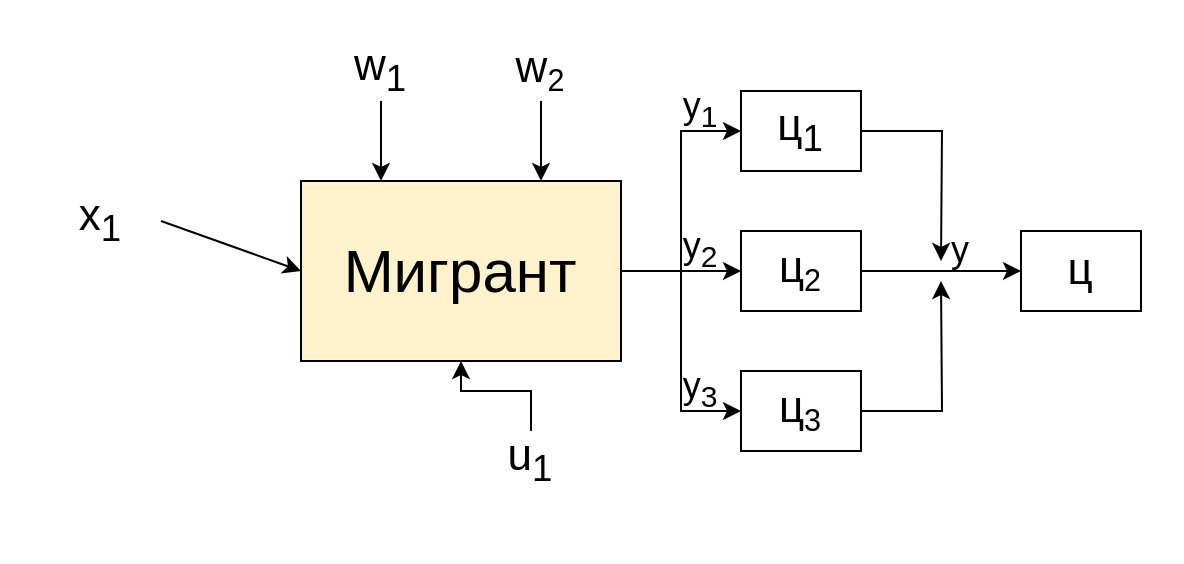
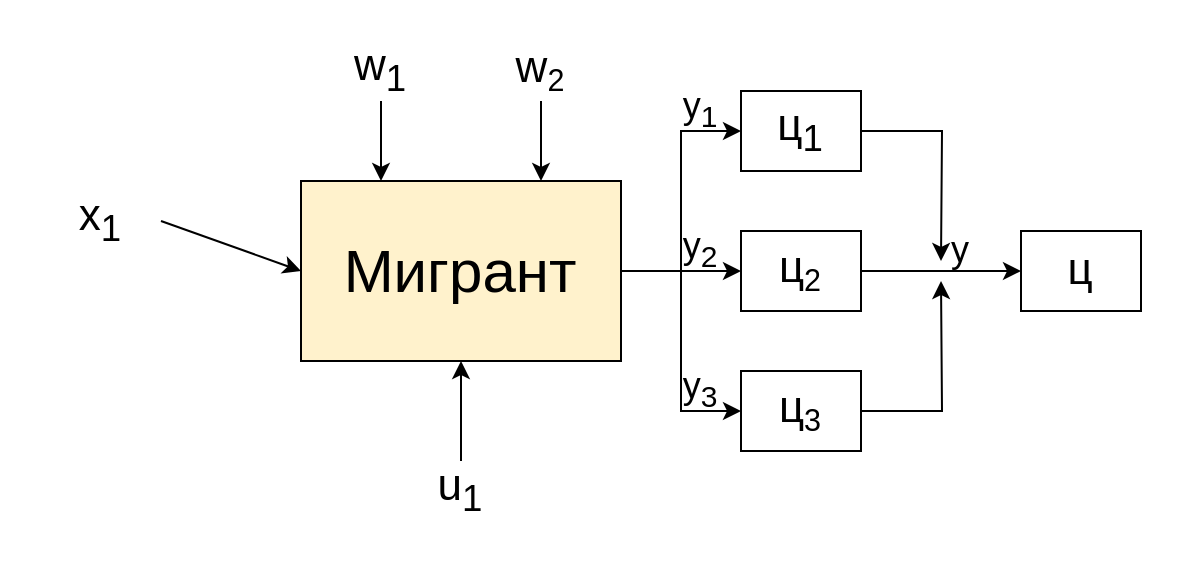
- <mxCell id="11" value="&lt;font style=&quot;&quot;&gt;&lt;span style=&quot;font-size: 22px;&quot;&gt;u&lt;sub&gt;1&lt;/sub&gt;&lt;/span&gt;&lt;/font&gt;" style="text;html=1;align=center;verticalAlign=middle;whiteSpace=wrap;rounded=0;" vertex="1" parent="1"><mxGeometry x="235" y="215" width="60" height="30" as="geometry" /></mxCell>
+ <mxCell id="11" value="&lt;font style=&quot;&quot;&gt;&lt;span style=&quot;font-size: 22px;&quot;&gt;u&lt;sub&gt;1&lt;/sub&gt;&lt;/span&gt;&lt;/font&gt;" style="text;html=1;align=center;verticalAlign=middle;whiteSpace=wrap;rounded=0;" vertex="1" parent="1"><mxGeometry x="200" y="230" width="60" height="30" as="geometry" /></mxCell>
